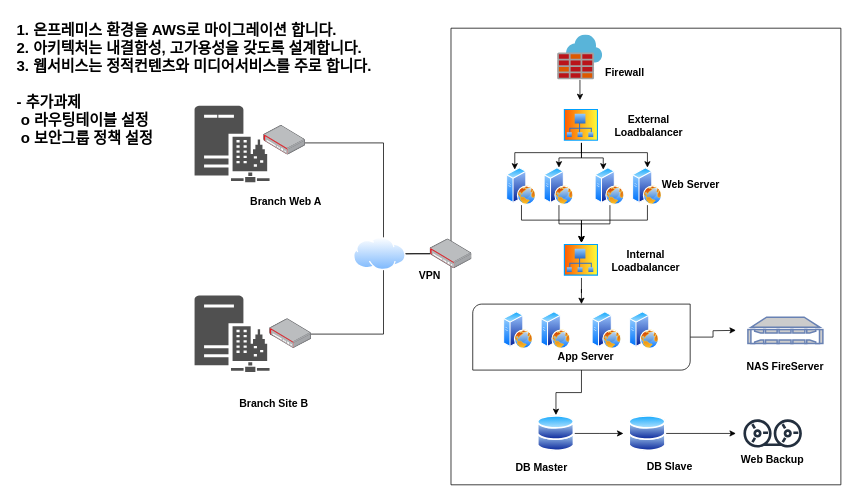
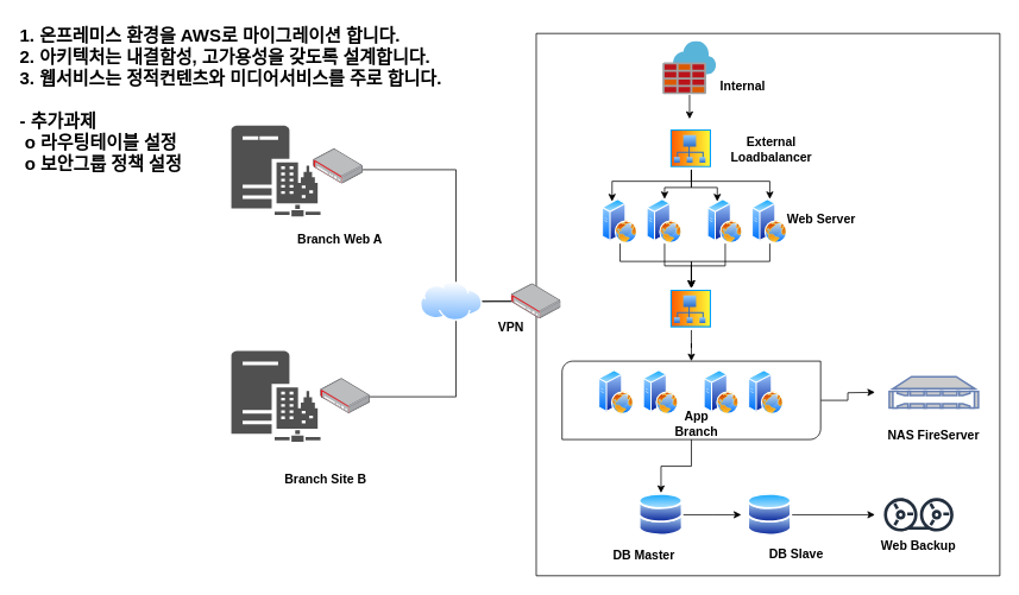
- <mxCell id="33" value="Firewall" style="text;html=1;strokeColor=none;fillColor=none;align=center;verticalAlign=middle;whiteSpace=wrap;rounded=0;fontSize=14;fontStyle=1" parent="1" vertex="1"><mxGeometry x="798" y="86" width="70" height="20" as="geometry" /></mxCell>
+ <mxCell id="33" value="Internal" style="text;html=1;strokeColor=none;fillColor=none;align=center;verticalAlign=middle;whiteSpace=wrap;rounded=0;fontSize=14;fontStyle=1" parent="1" vertex="1"><mxGeometry x="798" y="86" width="70" height="20" as="geometry" /></mxCell>
- <mxCell id="41" value="Internal Loadbalancer" style="text;html=1;strokeColor=none;fillColor=none;align=center;verticalAlign=middle;whiteSpace=wrap;rounded=0;fontSize=14;fontStyle=1" parent="1" vertex="1"><mxGeometry x="805" y="336.5" width="112" height="20" as="geometry" /></mxCell>
- <mxCell id="50" value="App Server" style="text;html=1;strokeColor=none;fillColor=none;align=center;verticalAlign=middle;whiteSpace=wrap;rounded=0;fontSize=14;fontStyle=1" parent="1" vertex="1"><mxGeometry x="741" y="467.5" width="80" height="15" as="geometry" /></mxCell>
+ <mxCell id="50" value="App Branch" style="text;html=1;strokeColor=none;fillColor=none;align=center;verticalAlign=middle;whiteSpace=wrap;rounded=0;fontSize=14;fontStyle=1" parent="1" vertex="1"><mxGeometry x="741" y="467.5" width="80" height="15" as="geometry" /></mxCell>
